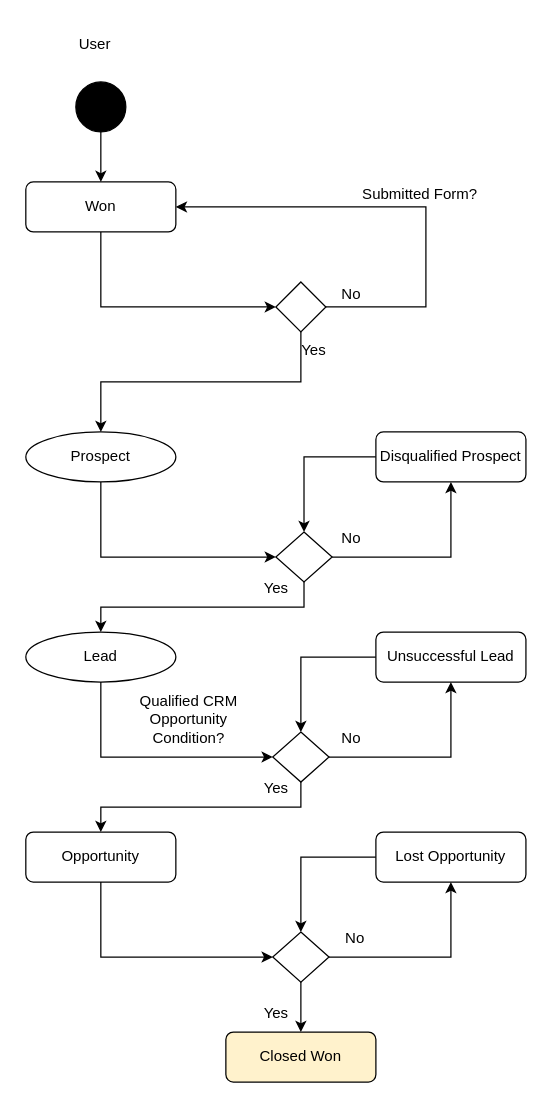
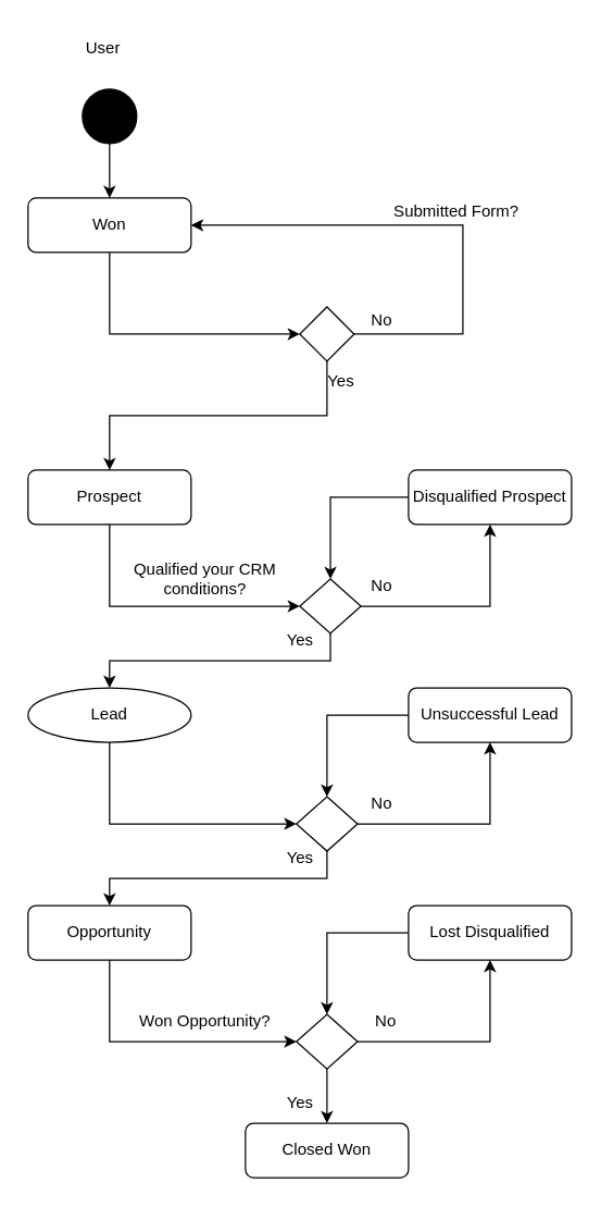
- <mxCell id="8" value="Prospect" style="ellipse;whiteSpace=wrap;html=1;fontSize=12;glass=0;strokeWidth=1;shadow=0;" parent="1" vertex="1"><mxGeometry x="20" y="345" width="120" height="40" as="geometry" /></mxCell>
+ <mxCell id="8" value="Prospect" style="rounded=1;whiteSpace=wrap;html=1;fontSize=12;glass=0;strokeWidth=1;shadow=0;" parent="1" vertex="1"><mxGeometry x="20" y="345" width="120" height="40" as="geometry" /></mxCell>
+ <mxCell id="24" value="Qualified your CRM&lt;br&gt;conditions?" style="text;html=1;align=center;verticalAlign=middle;resizable=0;points=[];autosize=1;strokeColor=none;fillColor=none;" parent="1" vertex="1"><mxGeometry x="85" y="405" width="130" height="40" as="geometry" /></mxCell>
- <mxCell id="41" value="Qualified CRM&lt;br&gt;Opportunity&lt;br&gt;Condition?" style="text;html=1;align=center;verticalAlign=middle;resizable=0;points=[];autosize=1;strokeColor=none;fillColor=none;" vertex="1" parent="1"><mxGeometry x="100" y="545" width="100" height="60" as="geometry" /></mxCell>
- <mxCell id="3" value="Lost Opportunity" style="rounded=1;whiteSpace=wrap;html=1;fontSize=12;glass=0;strokeWidth=1;shadow=0;" parent="1" vertex="1"><mxGeometry x="300" y="665" width="120" height="40" as="geometry" /></mxCell>
+ <mxCell id="3" value="Lost Disqualified" style="rounded=1;whiteSpace=wrap;html=1;fontSize=12;glass=0;strokeWidth=1;shadow=0;" parent="1" vertex="1"><mxGeometry x="300" y="665" width="120" height="40" as="geometry" /></mxCell>
+ <mxCell id="33" value="Won Opportunity?" style="text;html=1;align=center;verticalAlign=middle;resizable=0;points=[];autosize=1;strokeColor=none;fillColor=none;" parent="1" vertex="1"><mxGeometry x="90" y="735" width="120" height="30" as="geometry" /></mxCell>
- <mxCell id="31" value="Closed Won" style="rounded=1;whiteSpace=wrap;html=1;fontSize=12;glass=0;strokeWidth=1;shadow=0;fillColor=#fff2cc;" parent="1" vertex="1"><mxGeometry x="180" y="825" width="120" height="40" as="geometry" /></mxCell>
+ <mxCell id="31" value="Closed Won" style="rounded=1;whiteSpace=wrap;html=1;fontSize=12;glass=0;strokeWidth=1;shadow=0;" parent="1" vertex="1"><mxGeometry x="180" y="825" width="120" height="40" as="geometry" /></mxCell>
